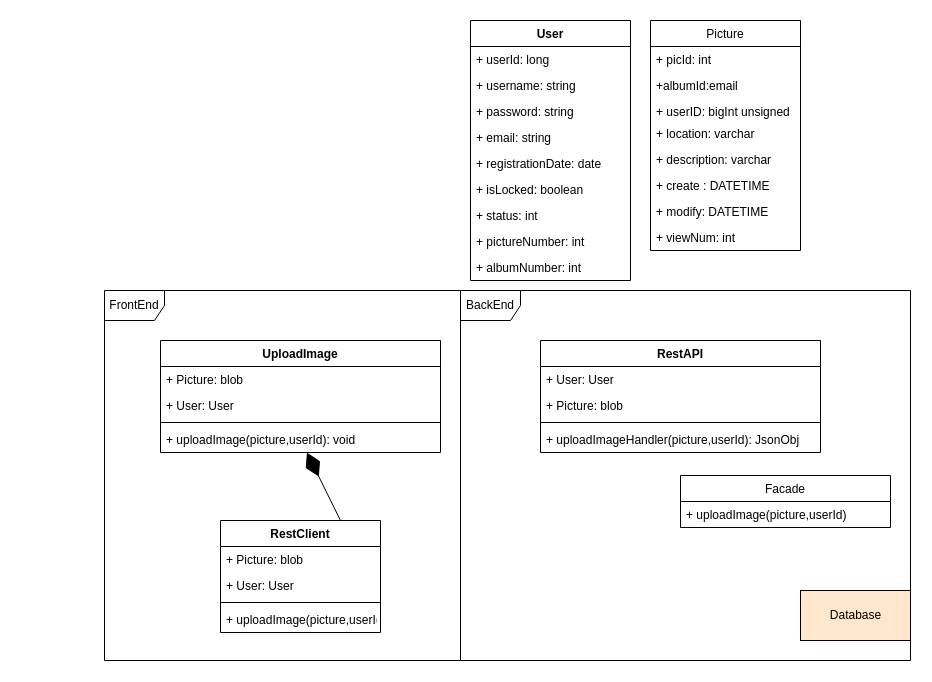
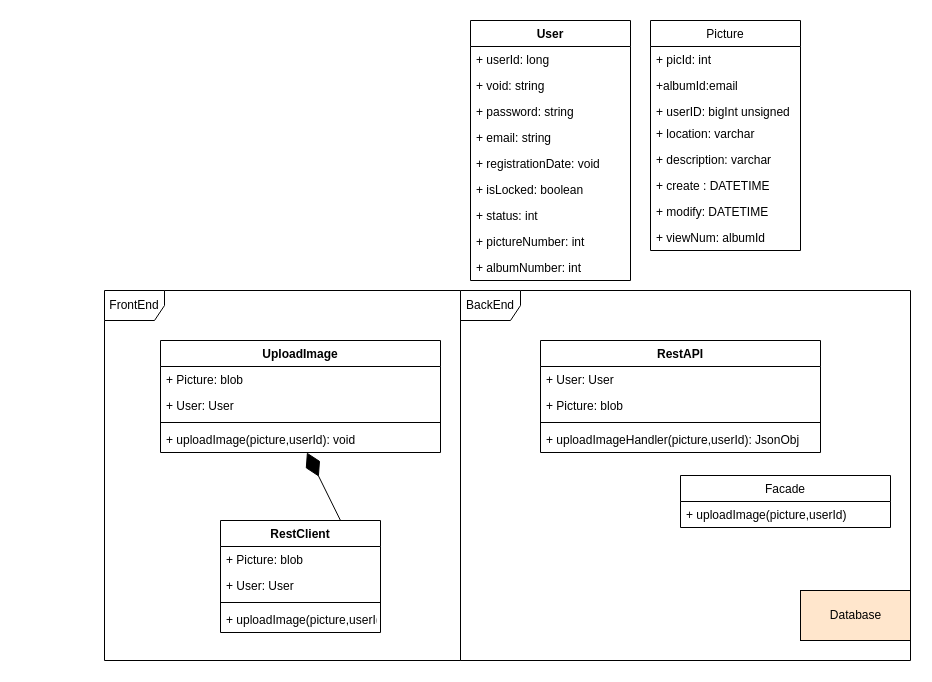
- <mxCell id="36" value="+ username: string&#10;" style="text;strokeColor=none;fillColor=none;align=left;verticalAlign=top;spacingLeft=4;spacingRight=4;overflow=hidden;rotatable=0;points=[[0,0.5],[1,0.5]];portConstraint=eastwest;" vertex="1" parent="34"><mxGeometry y="52" width="160" height="26" as="geometry" /></mxCell>
+ <mxCell id="36" value="+ void: string&#10;" style="text;strokeColor=none;fillColor=none;align=left;verticalAlign=top;spacingLeft=4;spacingRight=4;overflow=hidden;rotatable=0;points=[[0,0.5],[1,0.5]];portConstraint=eastwest;" vertex="1" parent="34"><mxGeometry y="52" width="160" height="26" as="geometry" /></mxCell>
- <mxCell id="39" value="+ registrationDate: date&#10;" style="text;strokeColor=none;fillColor=none;align=left;verticalAlign=top;spacingLeft=4;spacingRight=4;overflow=hidden;rotatable=0;points=[[0,0.5],[1,0.5]];portConstraint=eastwest;" vertex="1" parent="34"><mxGeometry y="130" width="160" height="26" as="geometry" /></mxCell>
+ <mxCell id="39" value="+ registrationDate: void&#10;" style="text;strokeColor=none;fillColor=none;align=left;verticalAlign=top;spacingLeft=4;spacingRight=4;overflow=hidden;rotatable=0;points=[[0,0.5],[1,0.5]];portConstraint=eastwest;" vertex="1" parent="34"><mxGeometry y="130" width="160" height="26" as="geometry" /></mxCell>
- <mxCell id="12" value="+ viewNum: int" style="text;strokeColor=none;fillColor=none;align=left;verticalAlign=top;spacingLeft=4;spacingRight=4;overflow=hidden;rotatable=0;points=[[0,0.5],[1,0.5]];portConstraint=eastwest;" vertex="1" parent="4"><mxGeometry y="204" width="150" height="26" as="geometry" /></mxCell>
+ <mxCell id="12" value="+ viewNum: albumId" style="text;strokeColor=none;fillColor=none;align=left;verticalAlign=top;spacingLeft=4;spacingRight=4;overflow=hidden;rotatable=0;points=[[0,0.5],[1,0.5]];portConstraint=eastwest;" vertex="1" parent="4"><mxGeometry y="204" width="150" height="26" as="geometry" /></mxCell>
